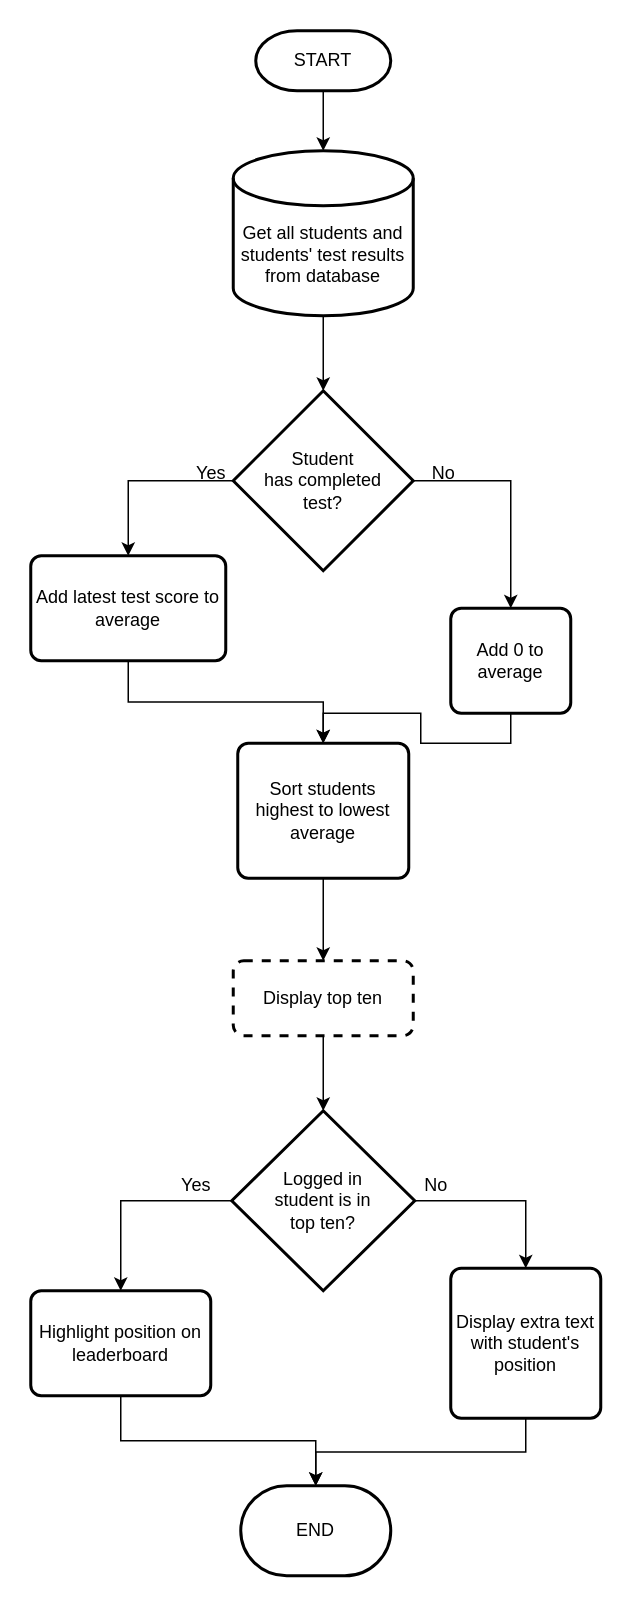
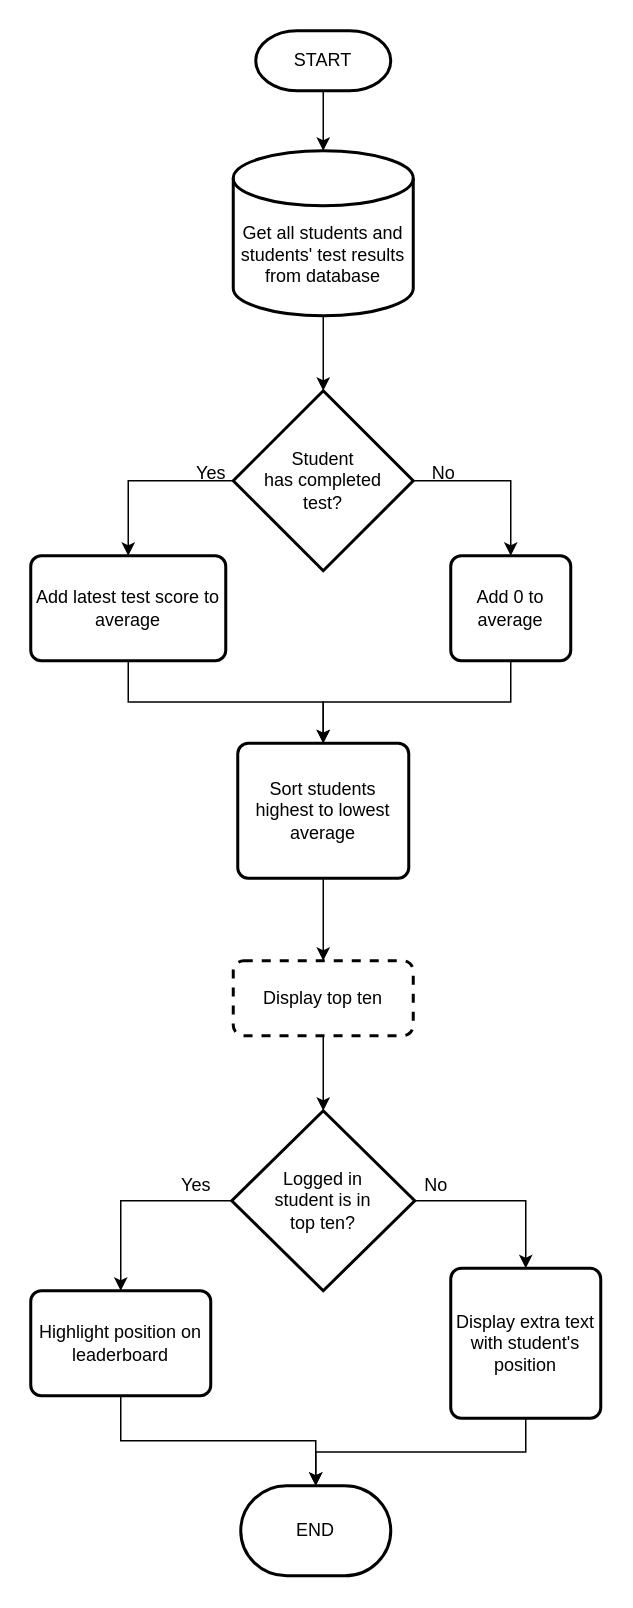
- <mxCell id="14" value="Add 0 to average" style="rounded=1;whiteSpace=wrap;html=1;absoluteArcSize=1;arcSize=14;strokeWidth=2;" vertex="1" parent="1"><mxGeometry x="300" y="405" width="80" height="70" as="geometry" /></mxCell>
+ <mxCell id="14" value="Add 0 to average" style="rounded=1;whiteSpace=wrap;html=1;absoluteArcSize=1;arcSize=14;strokeWidth=2;" vertex="1" parent="1"><mxGeometry x="300" y="370" width="80" height="70" as="geometry" /></mxCell>
